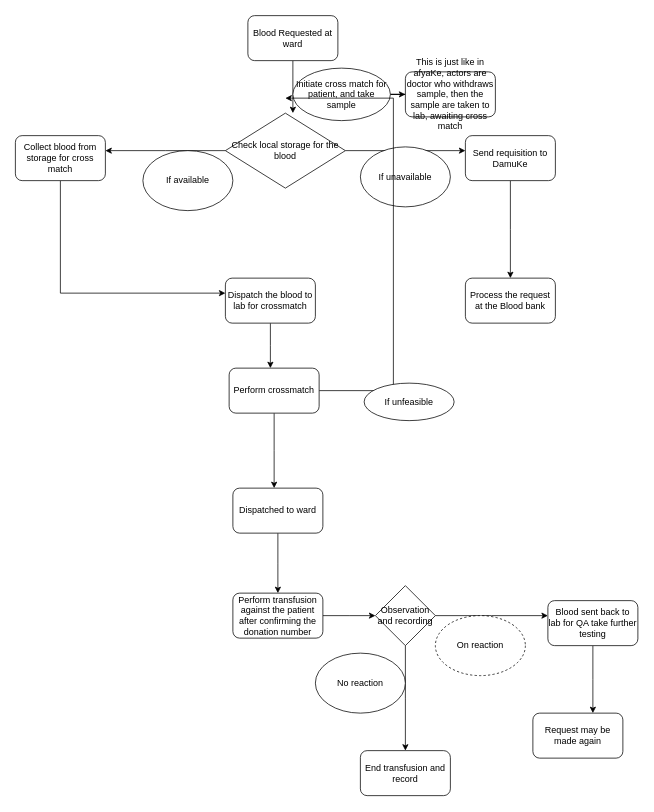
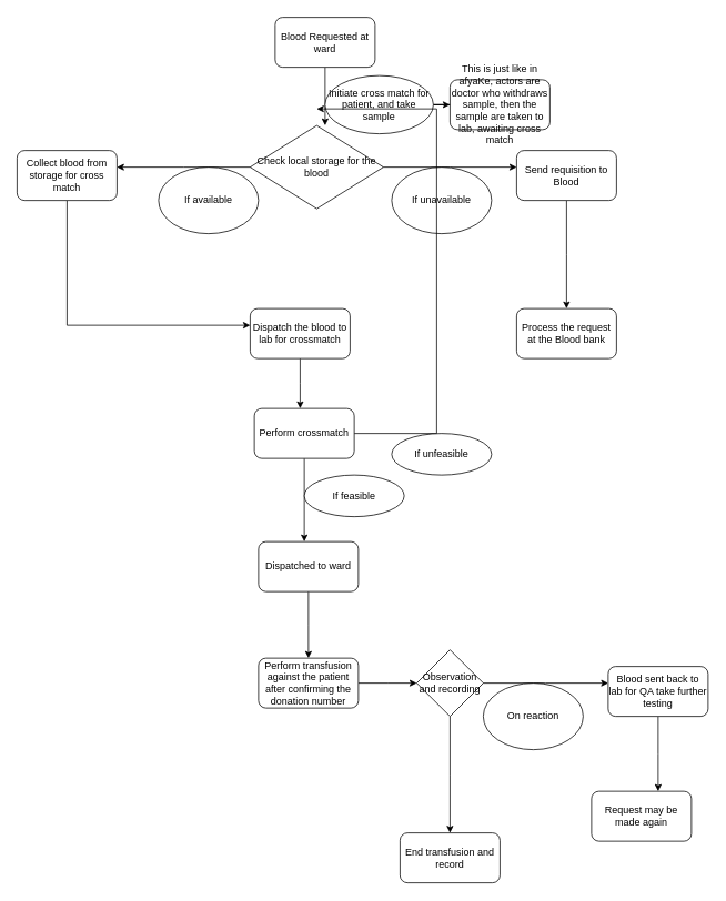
- <mxCell id="10" value="Send requisition to DamuKe" style="rounded=1;whiteSpace=wrap;html=1;" vertex="1" parent="1"><mxGeometry x="620" y="180" width="120" height="60" as="geometry" /></mxCell>
+ <mxCell id="10" value="Send requisition to Blood" style="rounded=1;whiteSpace=wrap;html=1;" vertex="1" parent="1"><mxGeometry x="620" y="180" width="120" height="60" as="geometry" /></mxCell>
- <mxCell id="7" value="If unavailable" style="ellipse;whiteSpace=wrap;html=1;" vertex="1" parent="1"><mxGeometry x="480" y="195" width="120" height="80" as="geometry" /></mxCell>
+ <mxCell id="7" value="If unavailable" style="ellipse;whiteSpace=wrap;html=1;" vertex="1" parent="1"><mxGeometry x="470" y="200" width="120" height="80" as="geometry" /></mxCell>
- <mxCell id="23" value="If unfeasible" style="ellipse;whiteSpace=wrap;html=1;" vertex="1" parent="1"><mxGeometry x="485" y="510" width="120" height="50" as="geometry" /></mxCell>
+ <mxCell id="23" value="If unfeasible" style="ellipse;whiteSpace=wrap;html=1;" vertex="1" parent="1"><mxGeometry x="470" y="520" width="120" height="50" as="geometry" /></mxCell>
+ <mxCell id="22" value="If feasible" style="ellipse;whiteSpace=wrap;html=1;" vertex="1" parent="1"><mxGeometry x="365" y="570" width="120" height="50" as="geometry" /></mxCell>
- <mxCell id="31" value="On reaction" style="ellipse;whiteSpace=wrap;html=1;dashed=1;" vertex="1" parent="1"><mxGeometry x="580" y="820" width="120" height="80" as="geometry" /></mxCell>
+ <mxCell id="31" value="On reaction" style="ellipse;whiteSpace=wrap;html=1;" vertex="1" parent="1"><mxGeometry x="580" y="820" width="120" height="80" as="geometry" /></mxCell>
- <mxCell id="34" value="No reaction" style="ellipse;whiteSpace=wrap;html=1;" vertex="1" parent="1"><mxGeometry x="420" y="870" width="120" height="80" as="geometry" /></mxCell>
